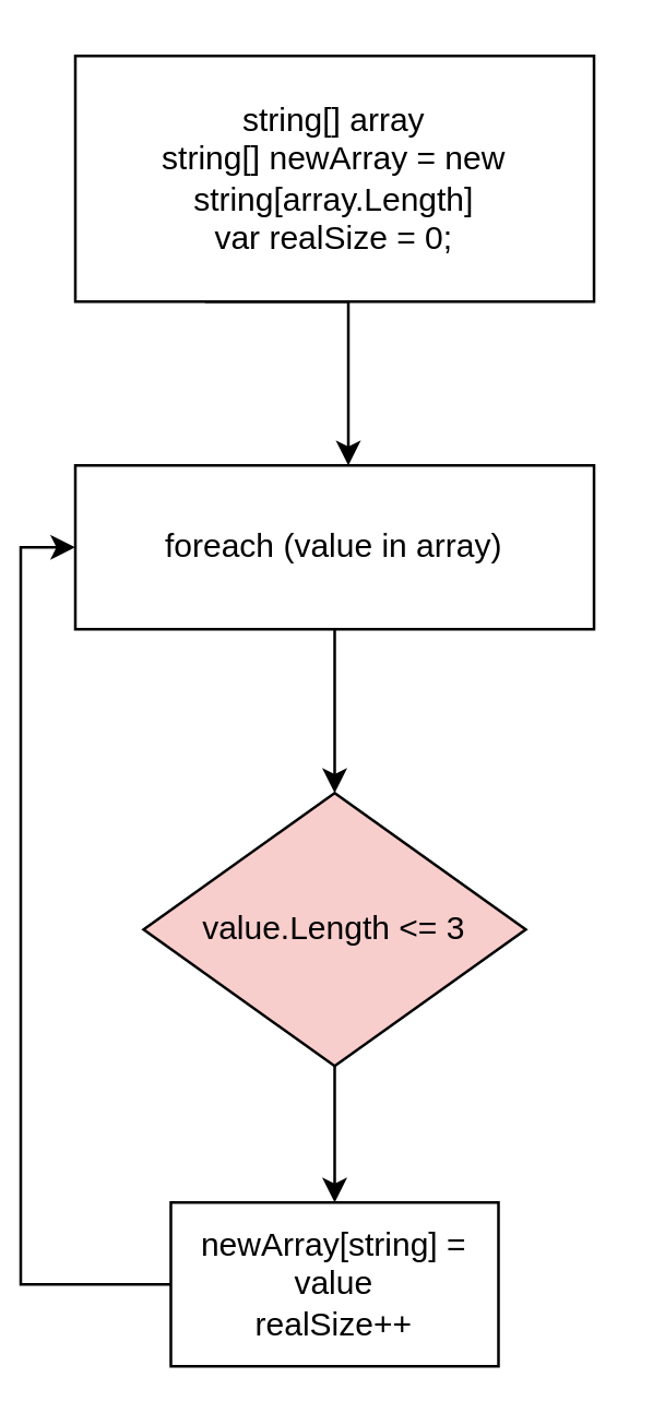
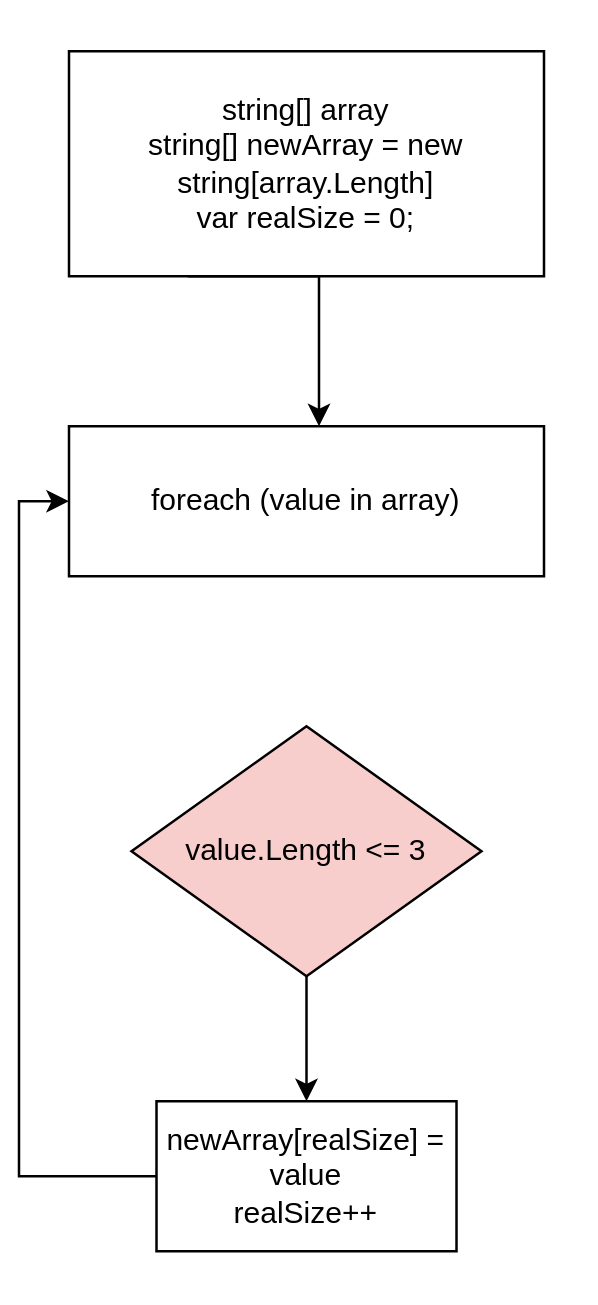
- <mxCell id="4" value="" style="edgeStyle=orthogonalEdgeStyle;rounded=0;orthogonalLoop=1;jettySize=auto;html=1;" edge="1" parent="1" source="5" target="7"><mxGeometry relative="1" as="geometry" /></mxCell>
- <mxCell id="9" value="newArray[string] = value&lt;br&gt;realSize++" style="whiteSpace=wrap;html=1;" vertex="1" parent="1"><mxGeometry x="55" y="440" width="120" height="60" as="geometry" /></mxCell>
+ <mxCell id="9" value="newArray[realSize] = value&lt;br&gt;realSize++" style="whiteSpace=wrap;html=1;" vertex="1" parent="1"><mxGeometry x="55" y="440" width="120" height="60" as="geometry" /></mxCell>
